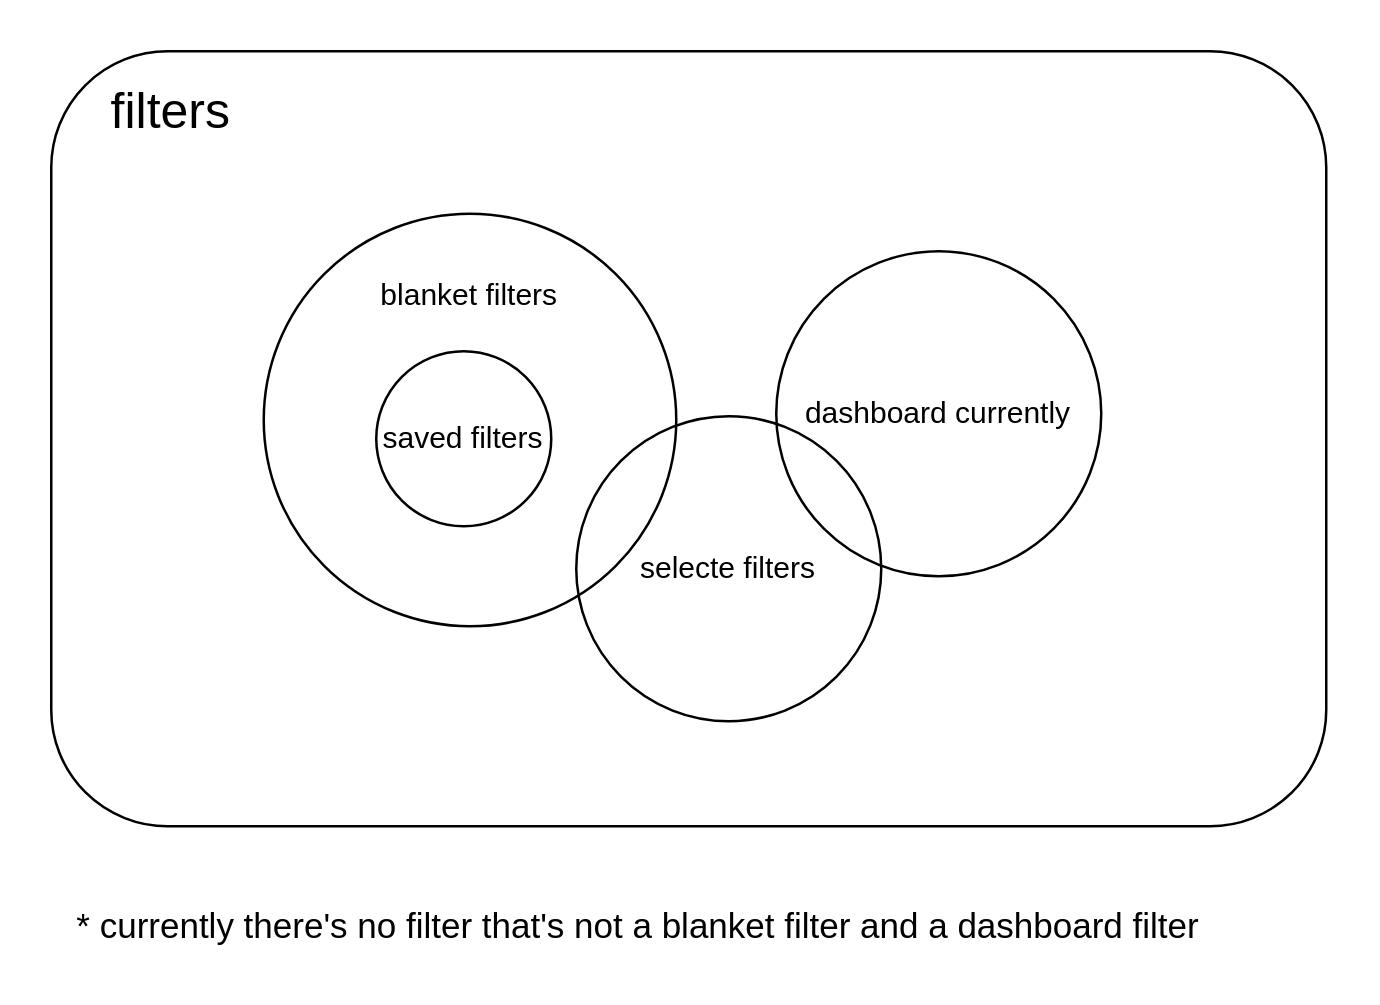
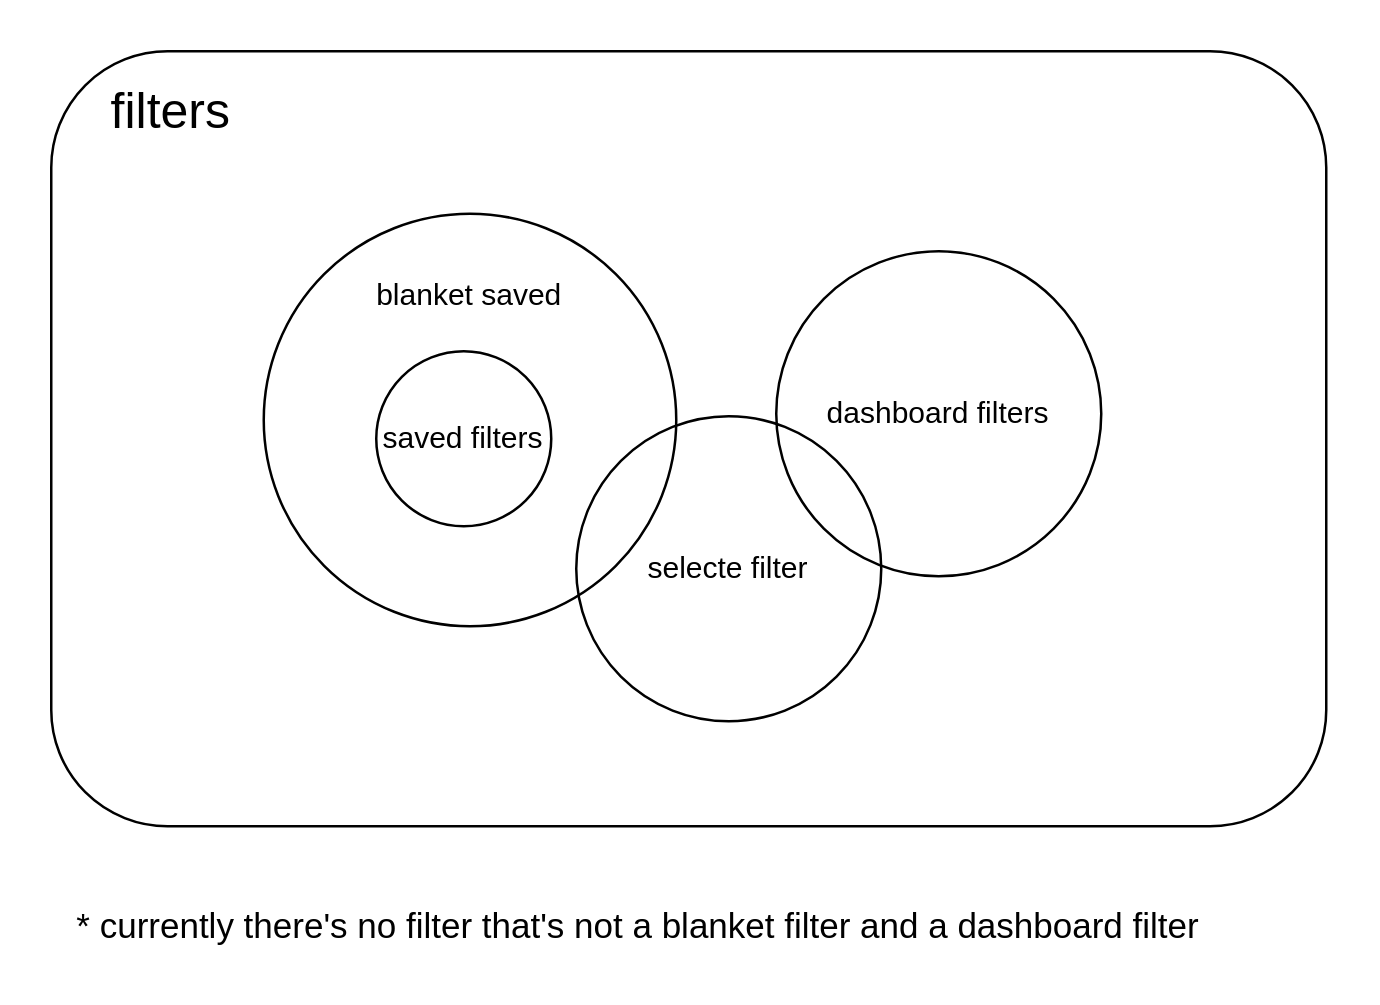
- <mxCell id="4" value="dashboard currently" style="ellipse;whiteSpace=wrap;html=1;aspect=fixed;align=center;" vertex="1" parent="1"><mxGeometry x="310" y="100" width="130" height="130" as="geometry" /></mxCell>
+ <mxCell id="4" value="dashboard filters" style="ellipse;whiteSpace=wrap;html=1;aspect=fixed;align=center;" vertex="1" parent="1"><mxGeometry x="310" y="100" width="130" height="130" as="geometry" /></mxCell>
- <mxCell id="3" value="blanket filters&lt;br&gt;&lt;br&gt;&lt;br&gt;&lt;br&gt;&lt;br&gt;&lt;br&gt;&lt;br&gt;&lt;br&gt;" style="ellipse;whiteSpace=wrap;html=1;aspect=fixed;align=center;" vertex="1" parent="1"><mxGeometry x="105" y="85" width="165" height="165" as="geometry" /></mxCell>
+ <mxCell id="3" value="blanket saved&lt;br&gt;&lt;br&gt;&lt;br&gt;&lt;br&gt;&lt;br&gt;&lt;br&gt;&lt;br&gt;&lt;br&gt;" style="ellipse;whiteSpace=wrap;html=1;aspect=fixed;align=center;" vertex="1" parent="1"><mxGeometry x="105" y="85" width="165" height="165" as="geometry" /></mxCell>
- <mxCell id="6" value="selecte filters" style="ellipse;whiteSpace=wrap;html=1;aspect=fixed;fillColor=none;align=center;" vertex="1" parent="1"><mxGeometry x="230" y="166" width="122" height="122" as="geometry" /></mxCell>
+ <mxCell id="6" value="selecte filter" style="ellipse;whiteSpace=wrap;html=1;aspect=fixed;fillColor=none;align=center;" vertex="1" parent="1"><mxGeometry x="230" y="166" width="122" height="122" as="geometry" /></mxCell>
